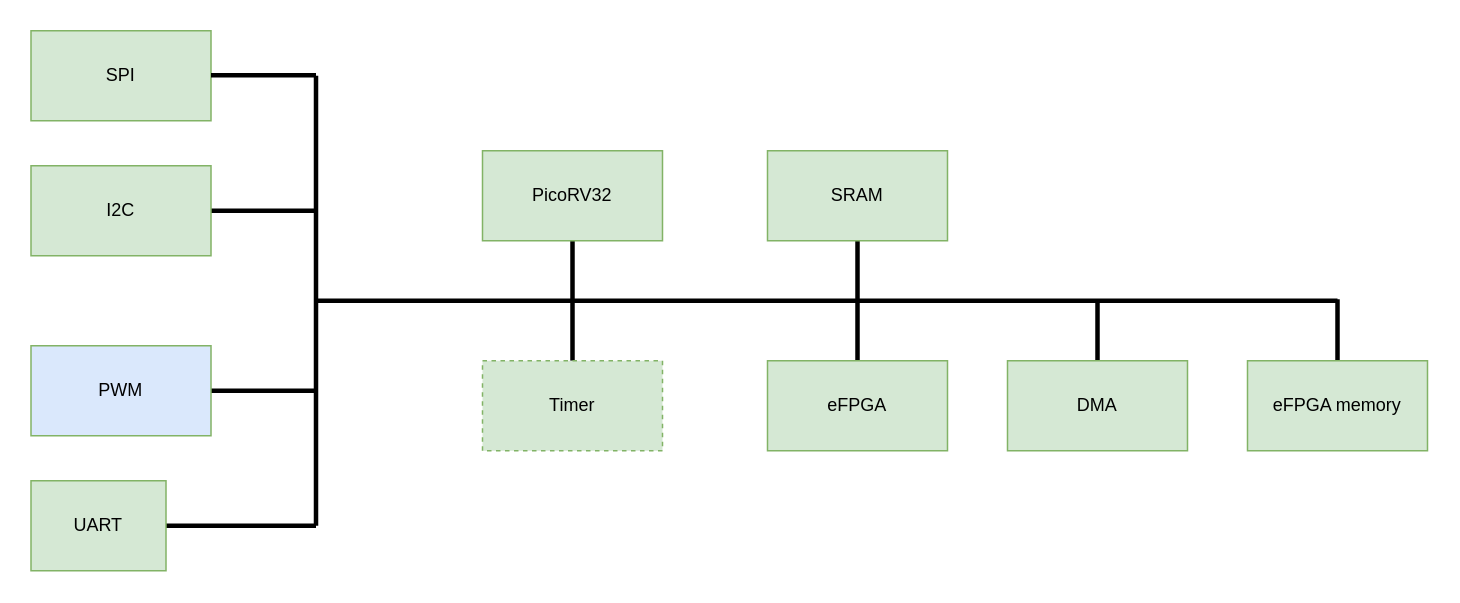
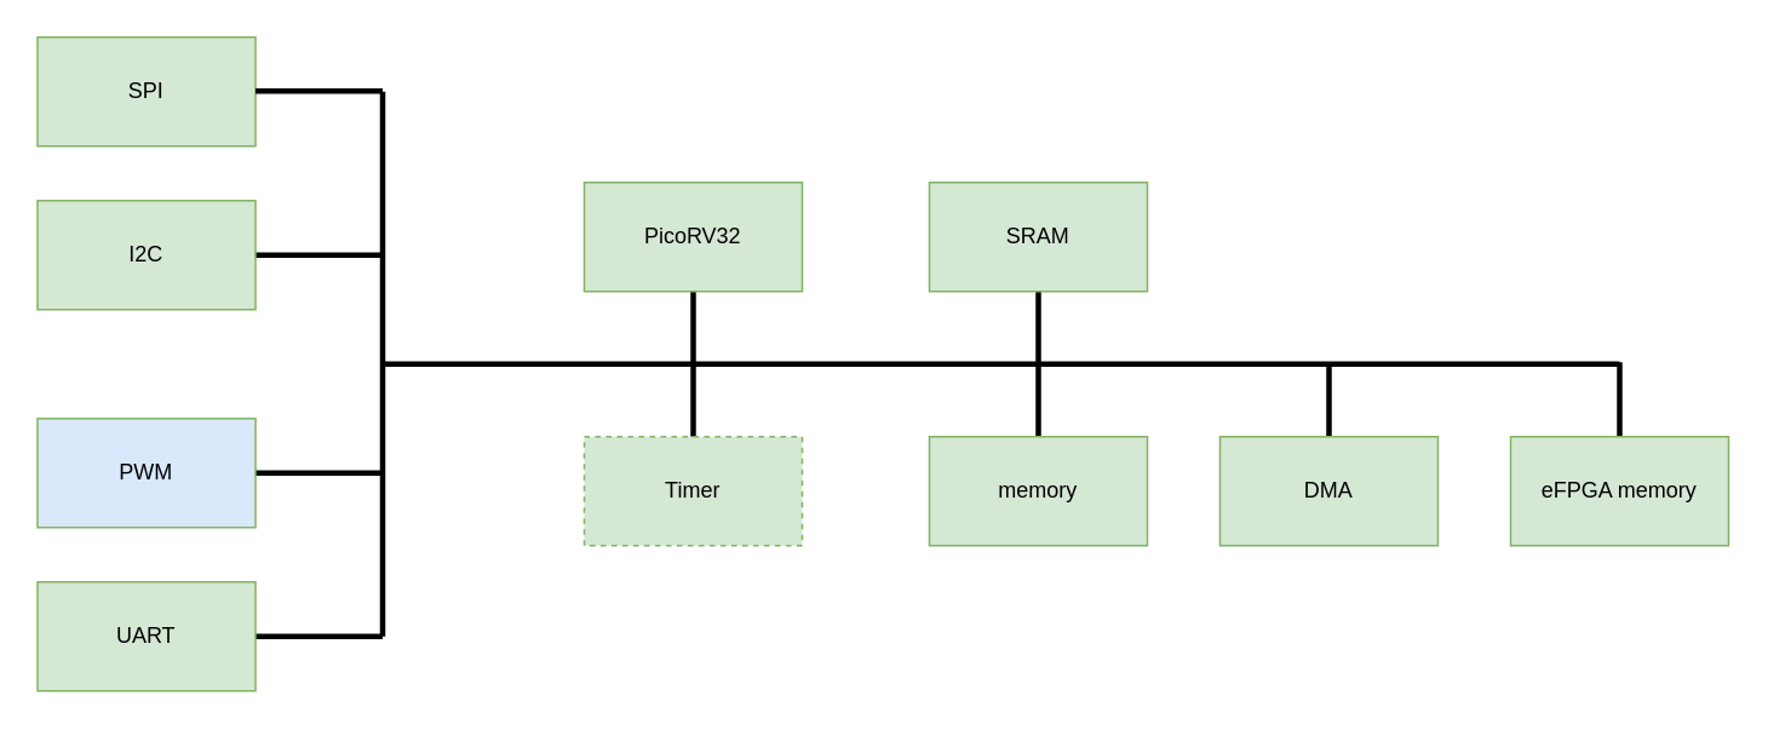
- <mxCell id="14" value="eFPGA" style="rounded=0;whiteSpace=wrap;html=1;fillColor=#d5e8d4;strokeColor=#82b366;" parent="1" vertex="1"><mxGeometry x="511" y="240" width="120" height="60" as="geometry" /></mxCell>
+ <mxCell id="14" value="memory" style="rounded=0;whiteSpace=wrap;html=1;fillColor=#d5e8d4;strokeColor=#82b366;" parent="1" vertex="1"><mxGeometry x="511" y="240" width="120" height="60" as="geometry" /></mxCell>
- <mxCell id="5" value="UART" style="rounded=0;whiteSpace=wrap;html=1;fillColor=#d5e8d4;strokeColor=#82b366;" parent="1" vertex="1"><mxGeometry x="20" y="320" width="90" height="60" as="geometry" /></mxCell>
+ <mxCell id="5" value="UART" style="rounded=0;whiteSpace=wrap;html=1;fillColor=#d5e8d4;strokeColor=#82b366;" parent="1" vertex="1"><mxGeometry x="20" y="320" width="120" height="60" as="geometry" /></mxCell>
